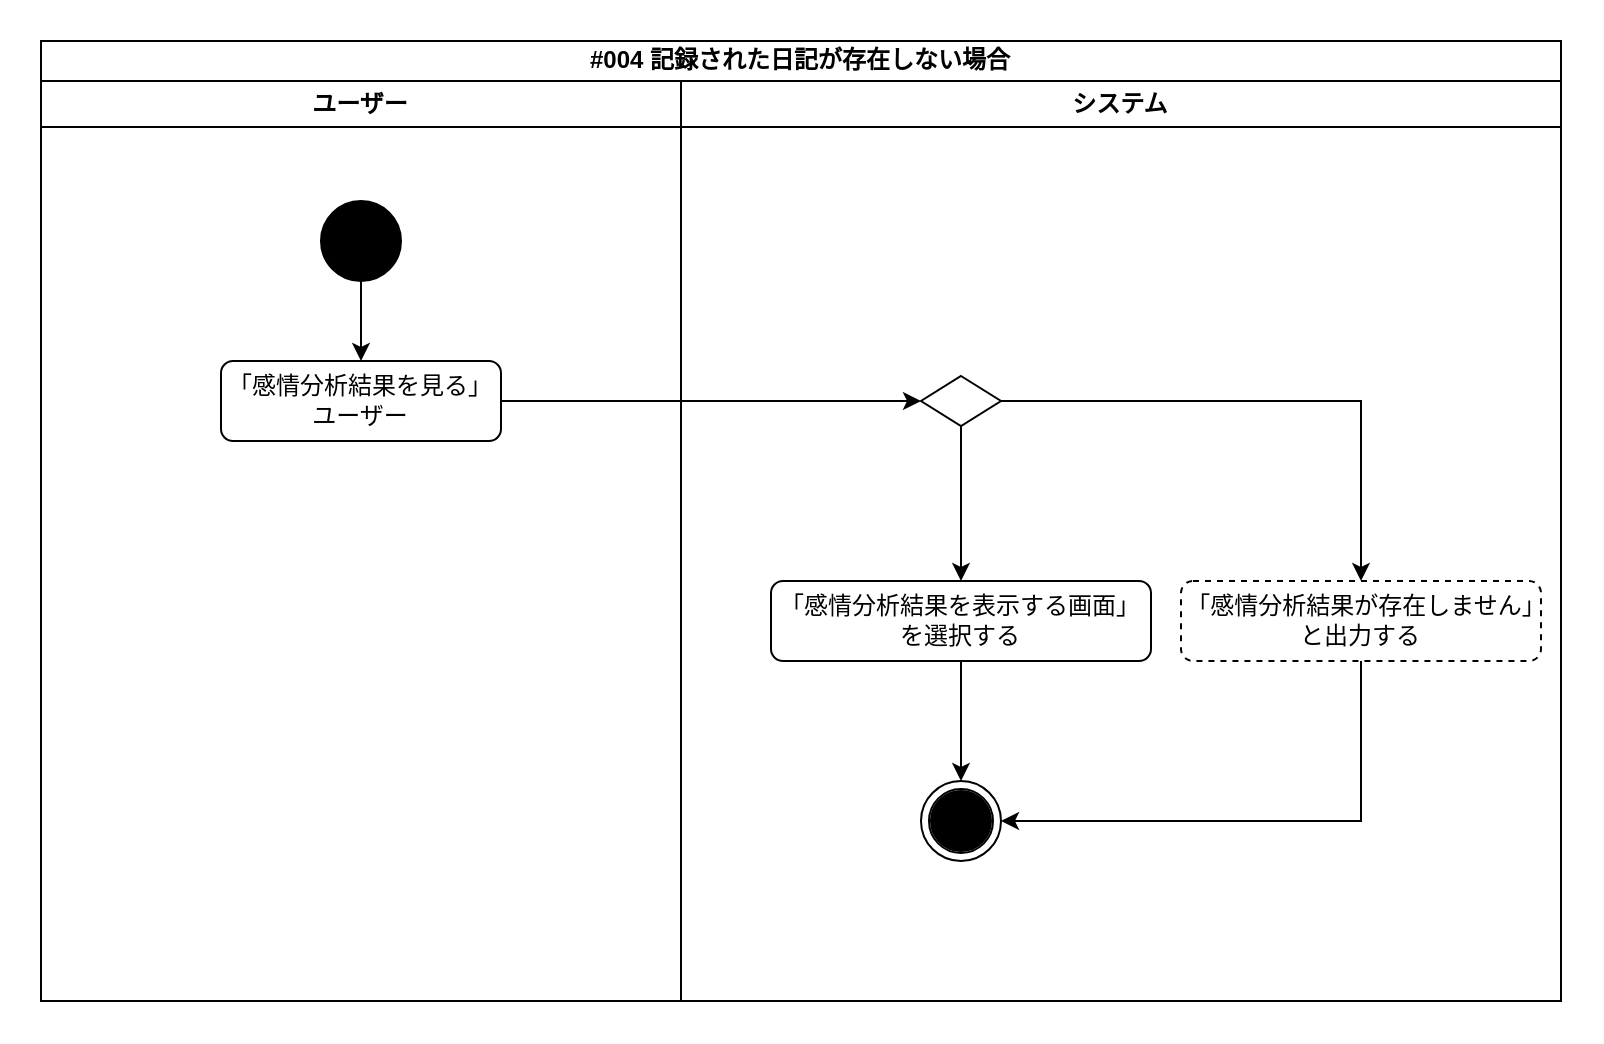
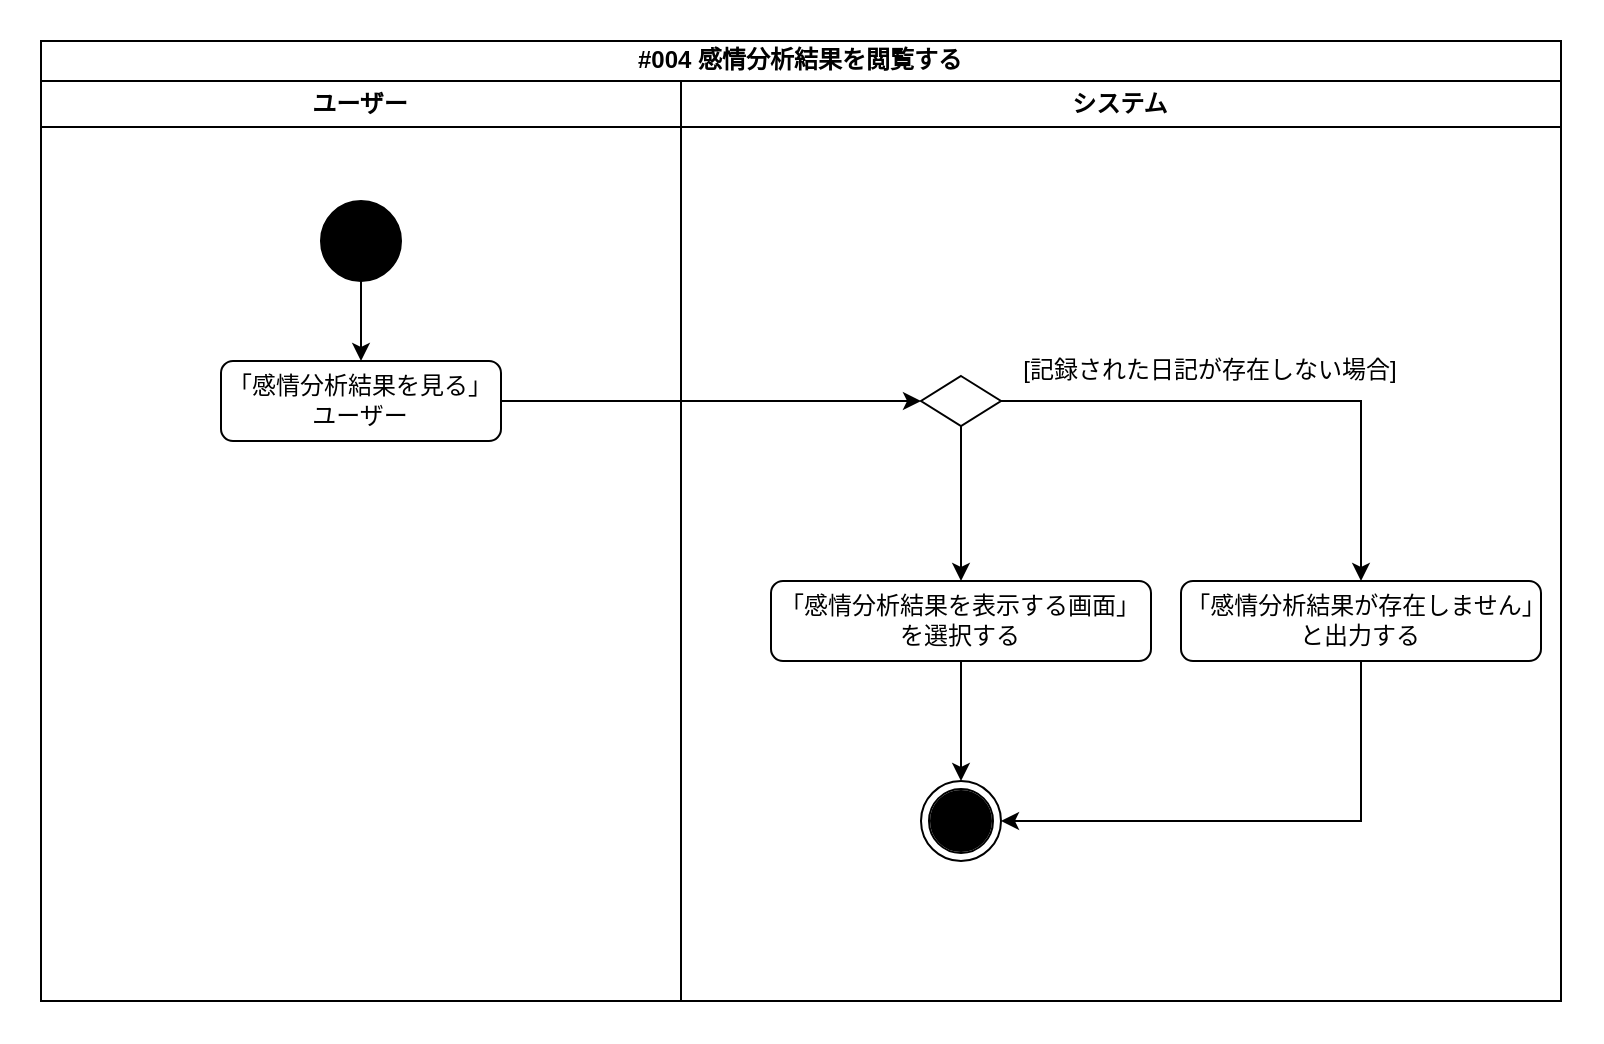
- <mxCell id="2" value="#004 記録された日記が存在しない場合" style="swimlane;whiteSpace=wrap;html=1;swimlaneLine=1;startSize=20;rounded=0;" vertex="1" parent="1"><mxGeometry x="20" y="20" width="760" height="480" as="geometry" /></mxCell>
+ <mxCell id="2" value="#004 感情分析結果を閲覧する" style="swimlane;whiteSpace=wrap;html=1;swimlaneLine=1;startSize=20;rounded=0;" vertex="1" parent="1"><mxGeometry x="20" y="20" width="760" height="480" as="geometry" /></mxCell>
+ <mxCell id="19" value="[記録された日記が存在しない場合]" style="text;html=1;strokeColor=none;fillColor=none;align=center;verticalAlign=middle;whiteSpace=wrap;rounded=0;shadow=0;sketch=0;fillStyle=auto;strokeWidth=1;fontColor=#000000;" vertex="1" parent="7"><mxGeometry x="170" y="130" width="190" height="30" as="geometry" /></mxCell>
- <mxCell id="18" value="「感情分析結果が存在しません」と出力する" style="rounded=1;whiteSpace=wrap;html=1;fillColor=none;dashed=1;" vertex="1" parent="7"><mxGeometry x="250" y="250" width="180" height="40" as="geometry" /></mxCell>
+ <mxCell id="18" value="「感情分析結果が存在しません」と出力する" style="rounded=1;whiteSpace=wrap;html=1;fillColor=none;" vertex="1" parent="7"><mxGeometry x="250" y="250" width="180" height="40" as="geometry" /></mxCell>
